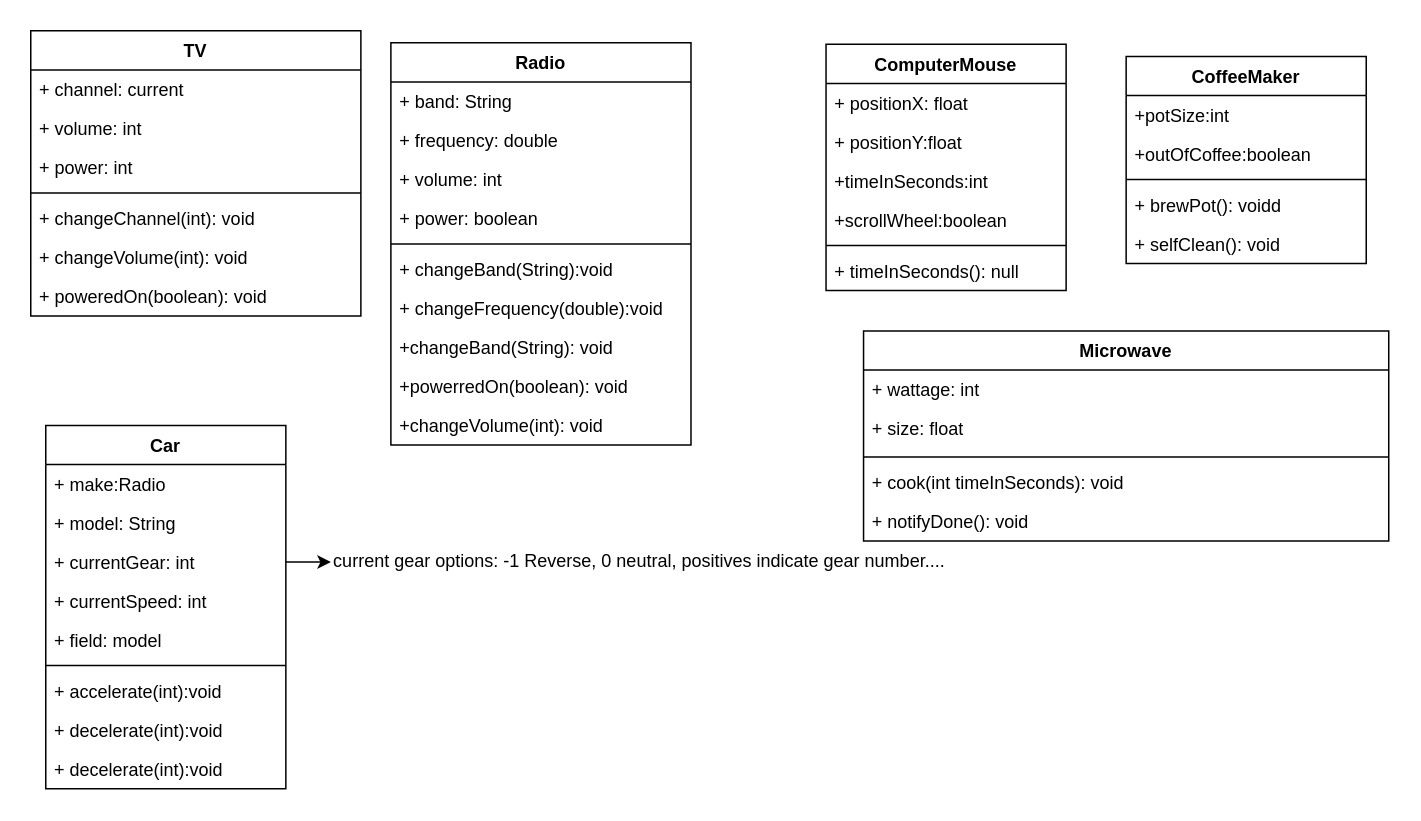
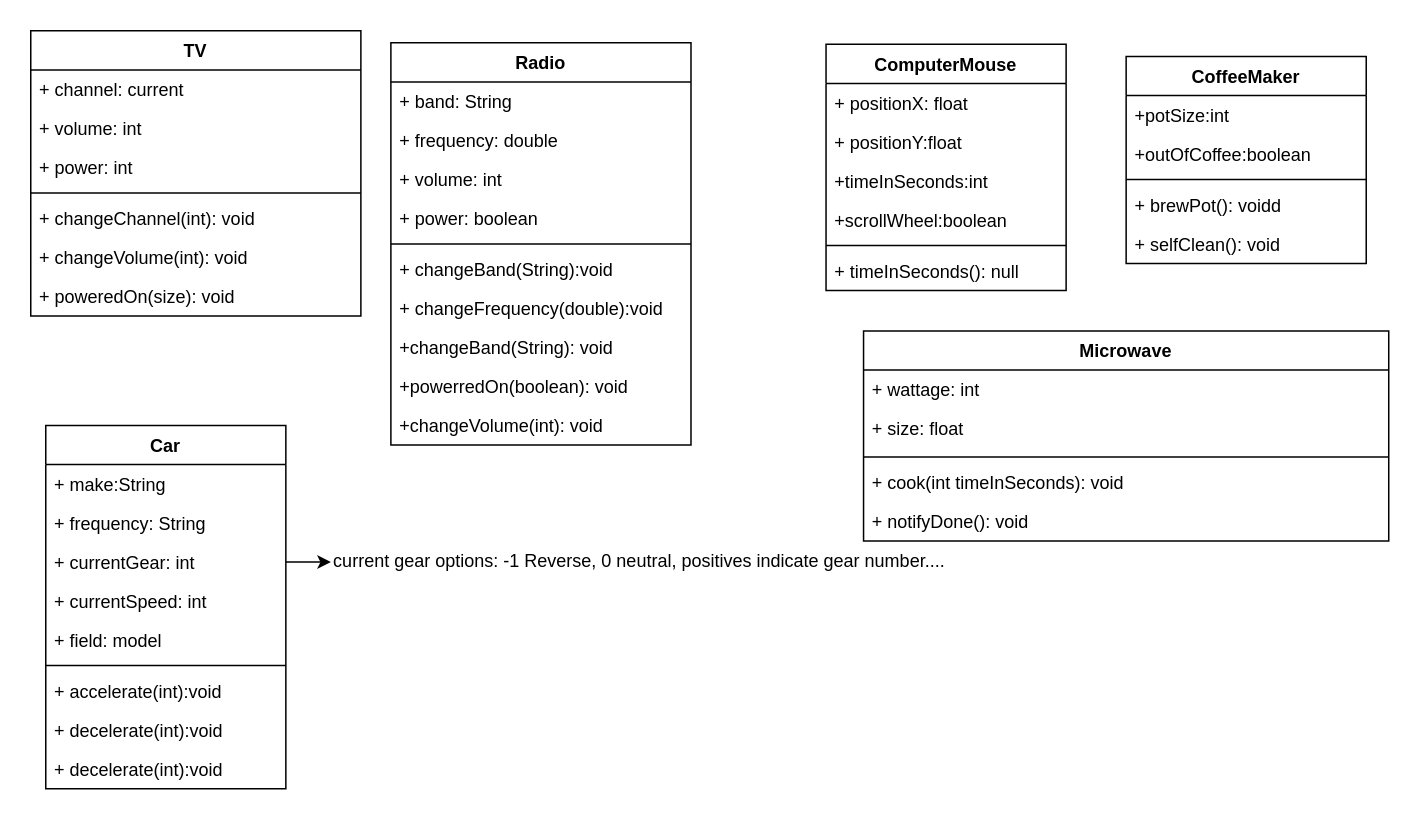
- <mxCell id="20" value="+ poweredOn(boolean): void" style="text;strokeColor=none;fillColor=none;align=left;verticalAlign=top;spacingLeft=4;spacingRight=4;overflow=hidden;rotatable=0;points=[[0,0.5],[1,0.5]];portConstraint=eastwest;" vertex="1" parent="13"><mxGeometry y="164" width="220" height="26" as="geometry" /></mxCell>
+ <mxCell id="20" value="+ poweredOn(size): void" style="text;strokeColor=none;fillColor=none;align=left;verticalAlign=top;spacingLeft=4;spacingRight=4;overflow=hidden;rotatable=0;points=[[0,0.5],[1,0.5]];portConstraint=eastwest;" vertex="1" parent="13"><mxGeometry y="164" width="220" height="26" as="geometry" /></mxCell>
- <mxCell id="22" value="+ make:Radio" style="text;strokeColor=none;fillColor=none;align=left;verticalAlign=top;spacingLeft=4;spacingRight=4;overflow=hidden;rotatable=0;points=[[0,0.5],[1,0.5]];portConstraint=eastwest;" vertex="1" parent="21"><mxGeometry y="26" width="160" height="26" as="geometry" /></mxCell>
+ <mxCell id="22" value="+ make:String" style="text;strokeColor=none;fillColor=none;align=left;verticalAlign=top;spacingLeft=4;spacingRight=4;overflow=hidden;rotatable=0;points=[[0,0.5],[1,0.5]];portConstraint=eastwest;" vertex="1" parent="21"><mxGeometry y="26" width="160" height="26" as="geometry" /></mxCell>
- <mxCell id="23" value="+ model: String" style="text;strokeColor=none;fillColor=none;align=left;verticalAlign=top;spacingLeft=4;spacingRight=4;overflow=hidden;rotatable=0;points=[[0,0.5],[1,0.5]];portConstraint=eastwest;" vertex="1" parent="21"><mxGeometry y="52" width="160" height="26" as="geometry" /></mxCell>
+ <mxCell id="23" value="+ frequency: String" style="text;strokeColor=none;fillColor=none;align=left;verticalAlign=top;spacingLeft=4;spacingRight=4;overflow=hidden;rotatable=0;points=[[0,0.5],[1,0.5]];portConstraint=eastwest;" vertex="1" parent="21"><mxGeometry y="52" width="160" height="26" as="geometry" /></mxCell>
